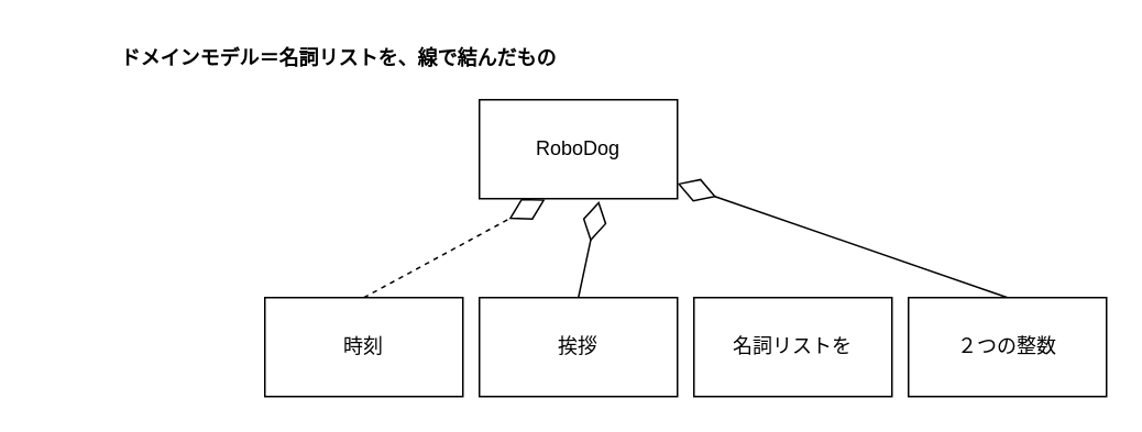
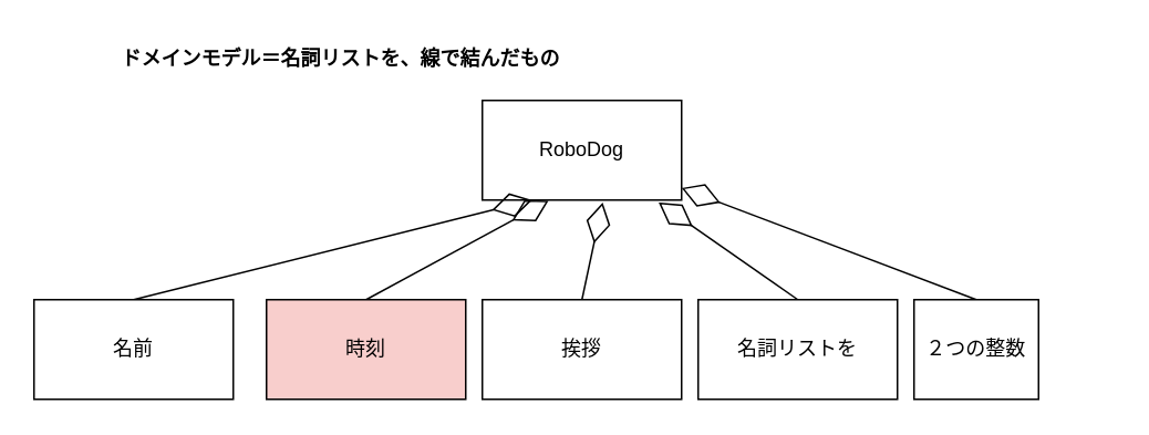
+ <mxCell id="3" value="" style="endArrow=diamondThin;html=1;rounded=0;endFill=0;strokeWidth=1;jumpSize=6;endSize=22;entryX=0.25;entryY=1;entryDx=0;entryDy=0;exitX=0.5;exitY=0;exitDx=0;exitDy=0;" edge="1" parent="1" source="4" target="2"><mxGeometry width="50" height="50" relative="1" as="geometry"><mxPoint x="320" y="560" as="sourcePoint" /><mxPoint x="130" y="170" as="targetPoint" /></mxGeometry></mxCell>
- <mxCell id="5" value="" style="endArrow=diamondThin;html=1;rounded=0;endFill=0;strokeWidth=1;jumpSize=6;endSize=22;entryX=0.332;entryY=1.007;entryDx=0;entryDy=0;exitX=0.5;exitY=0;exitDx=0;exitDy=0;entryPerimeter=0;dashed=1;" edge="1" parent="1" source="6" target="2"><mxGeometry width="50" height="50" relative="1" as="geometry"><mxPoint x="470" y="620" as="sourcePoint" /><mxPoint x="300" y="180" as="targetPoint" /></mxGeometry></mxCell>
+ <mxCell id="5" value="" style="endArrow=diamondThin;html=1;rounded=0;endFill=0;strokeWidth=1;jumpSize=6;endSize=22;entryX=0.332;entryY=1.007;entryDx=0;entryDy=0;exitX=0.5;exitY=0;exitDx=0;exitDy=0;entryPerimeter=0;" edge="1" parent="1" source="6" target="2"><mxGeometry width="50" height="50" relative="1" as="geometry"><mxPoint x="470" y="620" as="sourcePoint" /><mxPoint x="300" y="180" as="targetPoint" /></mxGeometry></mxCell>
+ <mxCell id="9" value="" style="endArrow=diamondThin;html=1;rounded=0;endFill=0;strokeWidth=1;jumpSize=6;endSize=22;entryX=0.885;entryY=1.025;entryDx=0;entryDy=0;exitX=0.5;exitY=0;exitDx=0;exitDy=0;entryPerimeter=0;" edge="1" parent="1" source="10" target="2"><mxGeometry width="50" height="50" relative="1" as="geometry"><mxPoint x="800" y="580" as="sourcePoint" /><mxPoint x="630" y="140" as="targetPoint" /></mxGeometry></mxCell>
+ <mxCell id="4" value="名前" style="rounded=0;whiteSpace=wrap;html=1;" vertex="1" parent="1"><mxGeometry x="20" y="180" width="120" height="60" as="geometry" /></mxCell>
- <mxCell id="6" value="時刻" style="rounded=0;whiteSpace=wrap;html=1;" vertex="1" parent="1"><mxGeometry x="160" y="180" width="120" height="60" as="geometry" /></mxCell>
+ <mxCell id="6" value="時刻" style="rounded=0;whiteSpace=wrap;html=1;fillColor=#f8cecc;" vertex="1" parent="1"><mxGeometry x="160" y="180" width="120" height="60" as="geometry" /></mxCell>
- <mxCell id="12" value="２つの整数" style="rounded=0;whiteSpace=wrap;html=1;" vertex="1" parent="1"><mxGeometry x="550" y="180" width="120" height="60" as="geometry" /></mxCell>
+ <mxCell id="12" value="２つの整数" style="rounded=0;whiteSpace=wrap;html=1;" vertex="1" parent="1"><mxGeometry x="550" y="180" width="75" height="60" as="geometry" /></mxCell>
